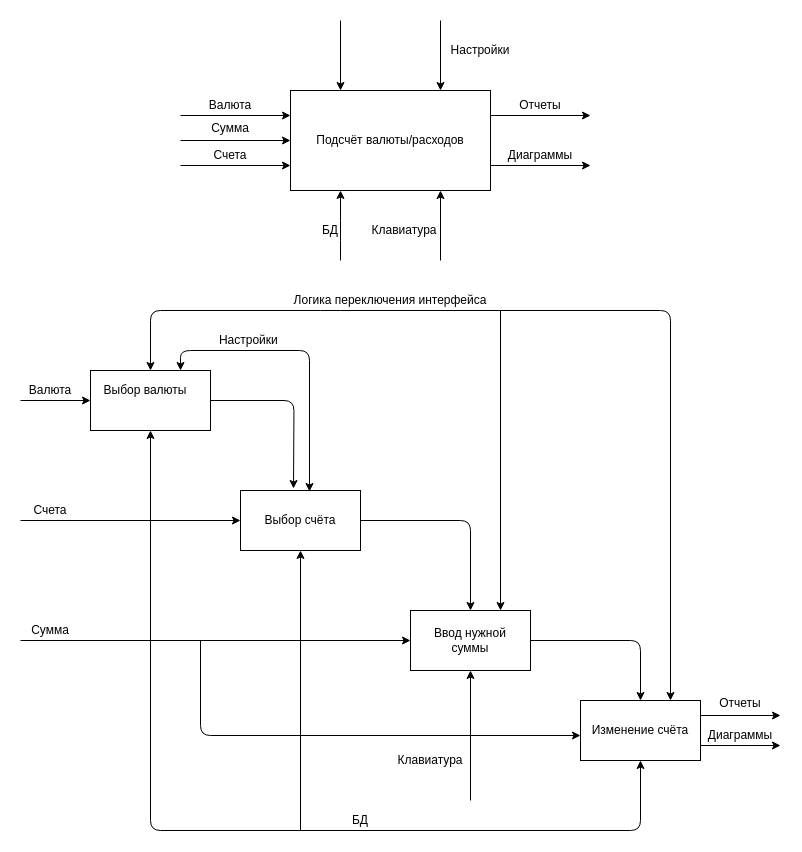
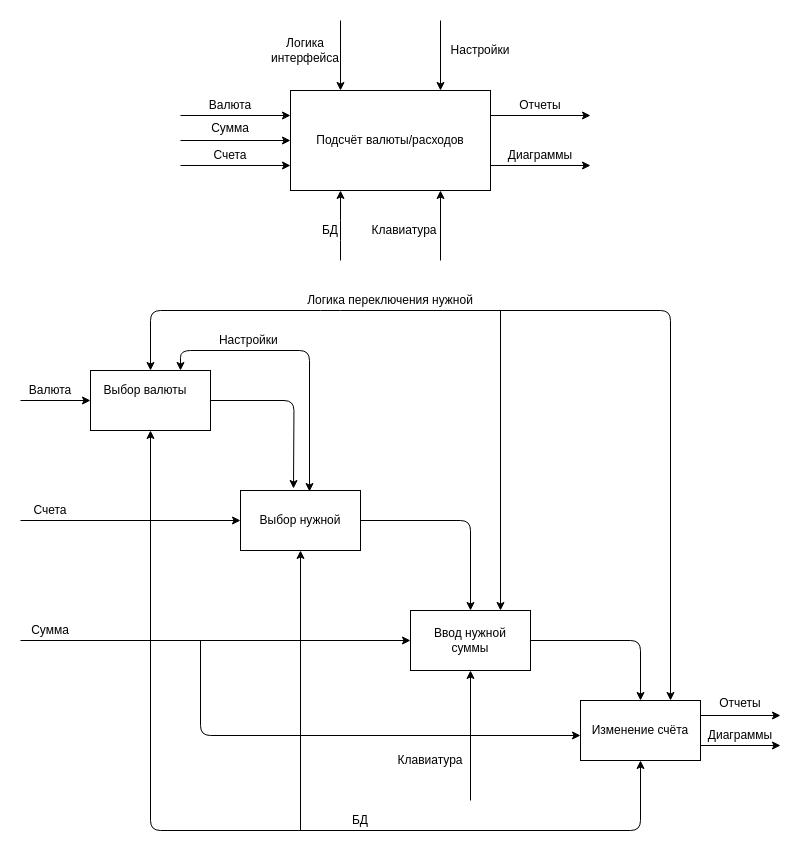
+ <mxCell id="13" value="Логика интерфейса" style="text;html=1;strokeColor=none;fillColor=none;align=center;verticalAlign=middle;whiteSpace=wrap;rounded=0;" parent="1" vertex="1"><mxGeometry x="270" y="40" width="70" height="20" as="geometry" /></mxCell>
- <mxCell id="32" value="Логика переключения интерфейса" style="text;html=1;strokeColor=none;fillColor=none;align=center;verticalAlign=middle;whiteSpace=wrap;rounded=0;" parent="1" vertex="1"><mxGeometry x="260" y="290" width="260" height="20" as="geometry" /></mxCell>
+ <mxCell id="32" value="Логика переключения нужной" style="text;html=1;strokeColor=none;fillColor=none;align=center;verticalAlign=middle;whiteSpace=wrap;rounded=0;" parent="1" vertex="1"><mxGeometry x="260" y="290" width="260" height="20" as="geometry" /></mxCell>
- <mxCell id="28" value="Выбор счёта" style="text;html=1;strokeColor=none;fillColor=none;align=center;verticalAlign=middle;whiteSpace=wrap;rounded=0;" parent="1" vertex="1"><mxGeometry x="240" y="510" width="120" height="20" as="geometry" /></mxCell>
+ <mxCell id="28" value="Выбор нужной" style="text;html=1;strokeColor=none;fillColor=none;align=center;verticalAlign=middle;whiteSpace=wrap;rounded=0;" parent="1" vertex="1"><mxGeometry x="240" y="510" width="120" height="20" as="geometry" /></mxCell>
